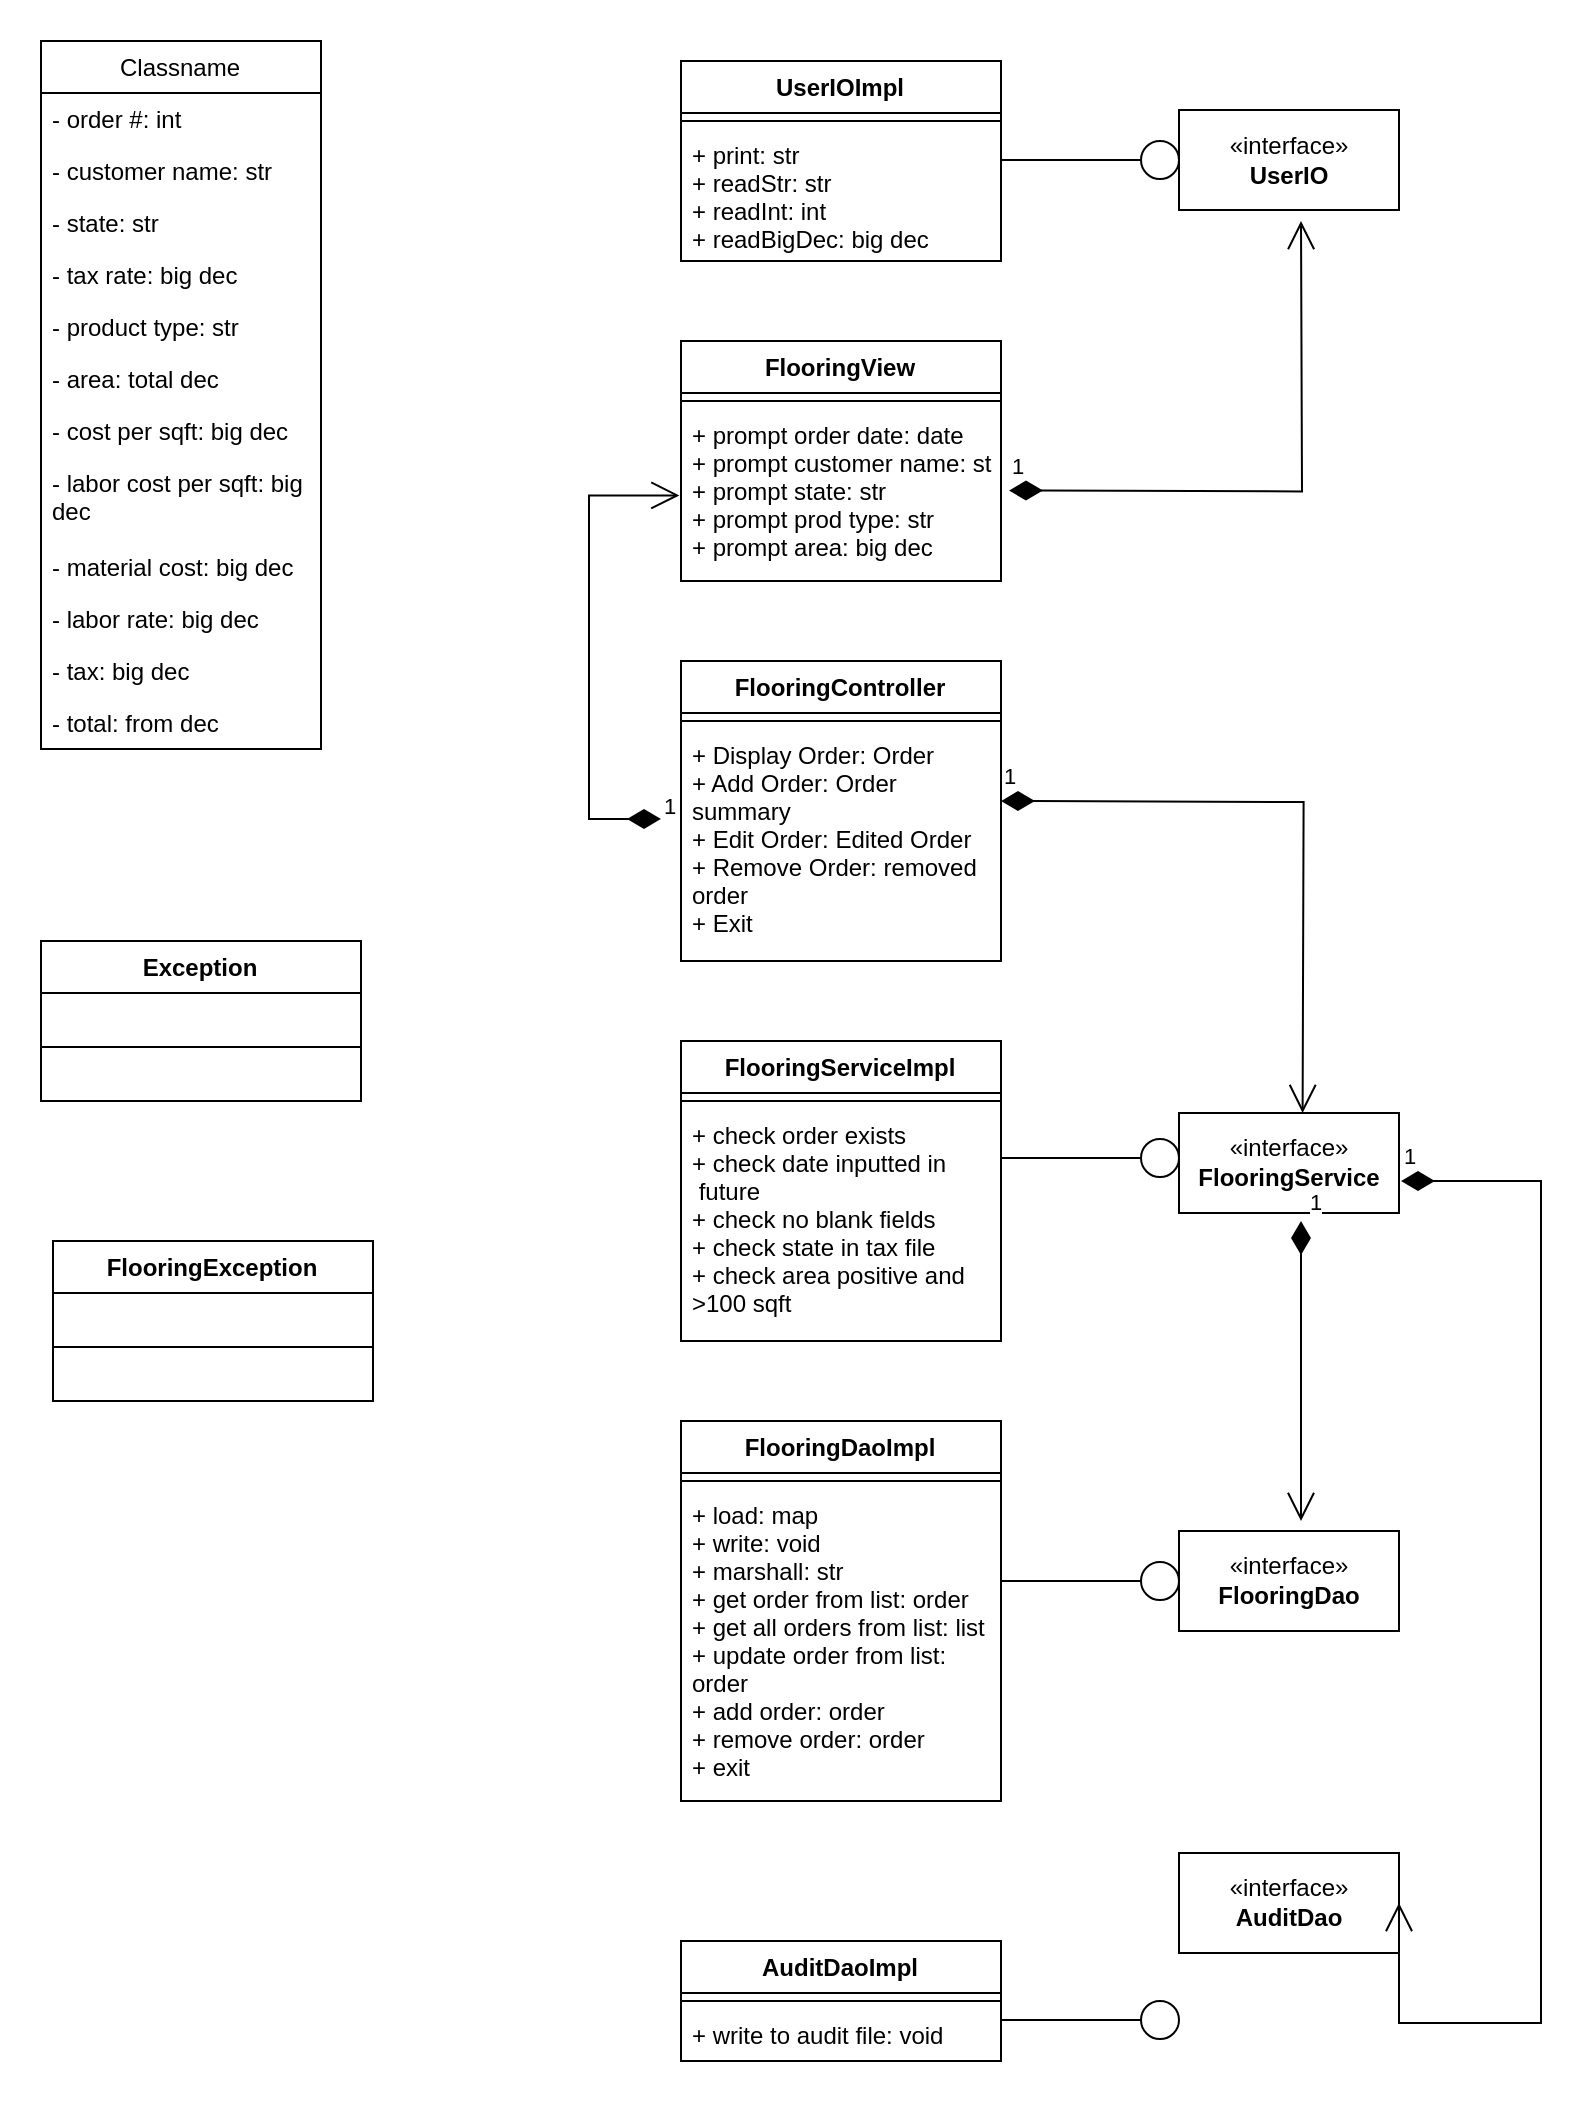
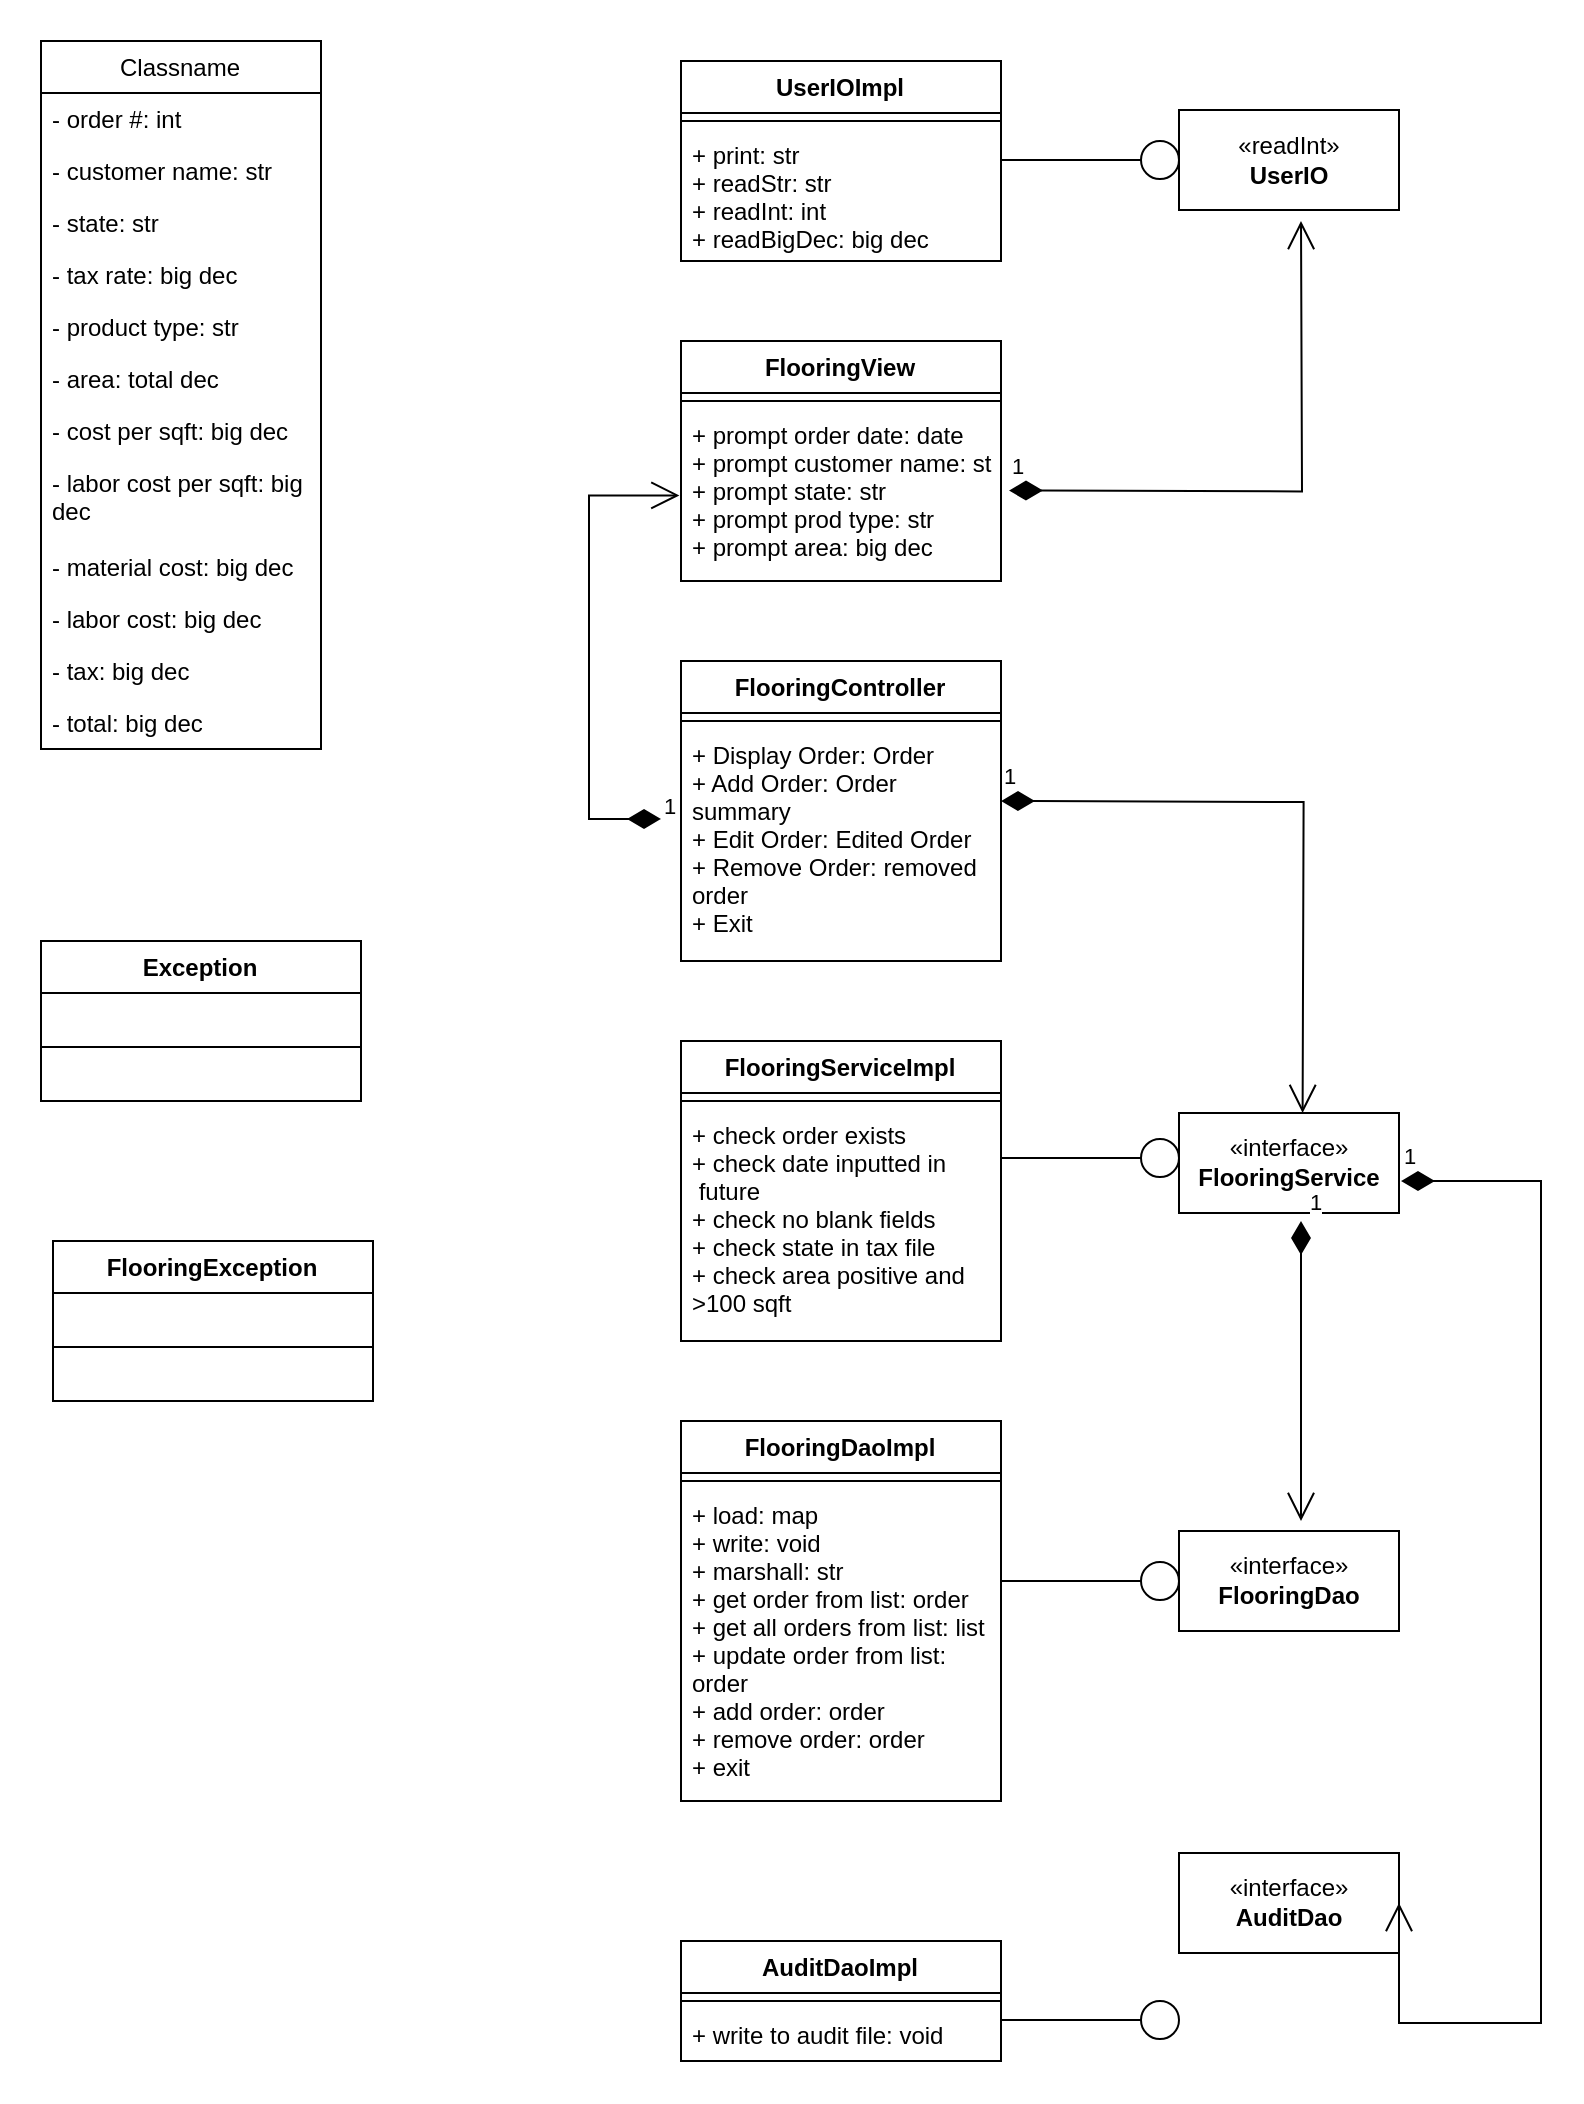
- <mxCell id="40" value="«interface»&lt;br&gt;&lt;b&gt;UserIO&lt;/b&gt;" style="html=1;" vertex="1" parent="1"><mxGeometry x="589" y="54.5" width="110" height="50" as="geometry" /></mxCell>
+ <mxCell id="40" value="«readInt»&lt;br&gt;&lt;b&gt;UserIO&lt;/b&gt;" style="html=1;" vertex="1" parent="1"><mxGeometry x="589" y="54.5" width="110" height="50" as="geometry" /></mxCell>
- <mxCell id="12" value="- labor rate: big dec" style="text;strokeColor=none;fillColor=none;align=left;verticalAlign=top;spacingLeft=4;spacingRight=4;overflow=hidden;rotatable=0;points=[[0,0.5],[1,0.5]];portConstraint=eastwest;" vertex="1" parent="2"><mxGeometry y="276" width="140" height="26" as="geometry" /></mxCell>
+ <mxCell id="12" value="- labor cost: big dec" style="text;strokeColor=none;fillColor=none;align=left;verticalAlign=top;spacingLeft=4;spacingRight=4;overflow=hidden;rotatable=0;points=[[0,0.5],[1,0.5]];portConstraint=eastwest;" vertex="1" parent="2"><mxGeometry y="276" width="140" height="26" as="geometry" /></mxCell>
- <mxCell id="14" value="- total: from dec&#10;" style="text;strokeColor=none;fillColor=none;align=left;verticalAlign=top;spacingLeft=4;spacingRight=4;overflow=hidden;rotatable=0;points=[[0,0.5],[1,0.5]];portConstraint=eastwest;" vertex="1" parent="2"><mxGeometry y="328" width="140" height="26" as="geometry" /></mxCell>
+ <mxCell id="14" value="- total: big dec&#10;" style="text;strokeColor=none;fillColor=none;align=left;verticalAlign=top;spacingLeft=4;spacingRight=4;overflow=hidden;rotatable=0;points=[[0,0.5],[1,0.5]];portConstraint=eastwest;" vertex="1" parent="2"><mxGeometry y="328" width="140" height="26" as="geometry" /></mxCell>
